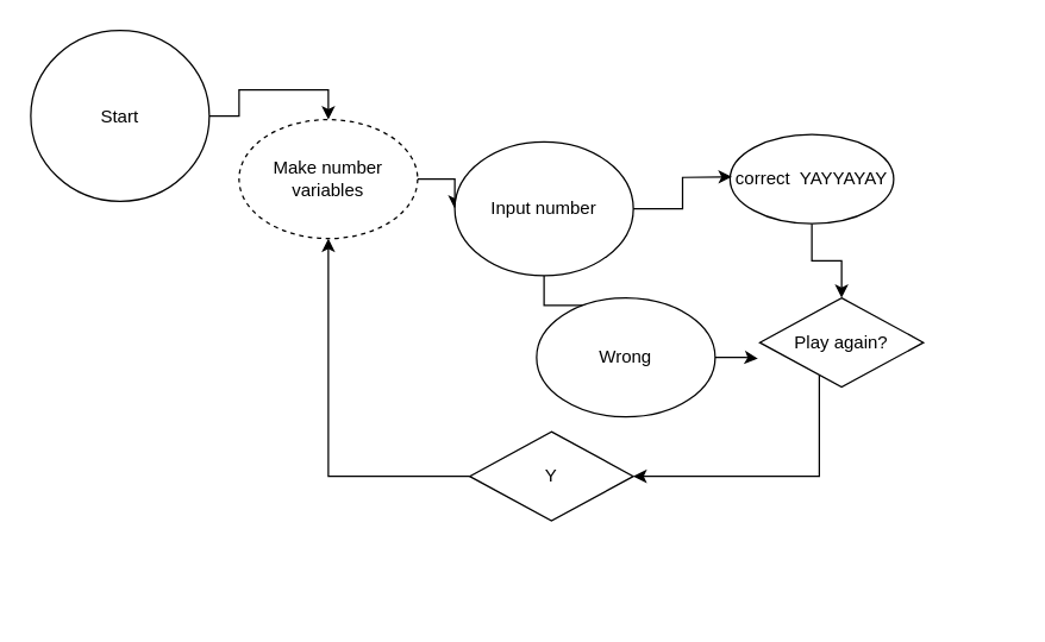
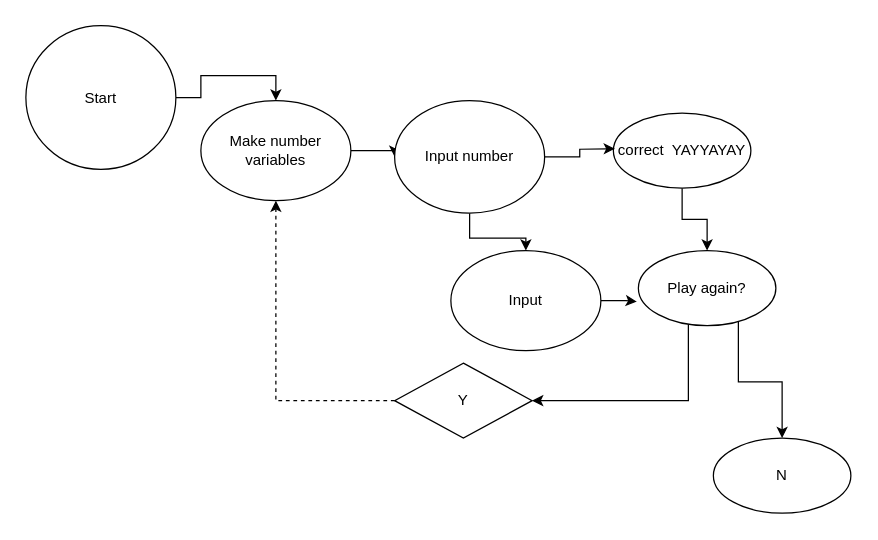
- <mxCell id="5" value="Make number variables" style="ellipse;whiteSpace=wrap;html=1;dashed=1;" vertex="1" parent="1"><mxGeometry x="160" y="80" width="120" height="80" as="geometry" /></mxCell>
+ <mxCell id="5" value="Make number variables" style="ellipse;whiteSpace=wrap;html=1;" vertex="1" parent="1"><mxGeometry x="160" y="80" width="120" height="80" as="geometry" /></mxCell>
- <mxCell id="7" value="Input number" style="ellipse;whiteSpace=wrap;html=1;" vertex="1" parent="1"><mxGeometry x="305" y="95" width="120" height="90" as="geometry" /></mxCell>
+ <mxCell id="7" value="Input number" style="ellipse;whiteSpace=wrap;html=1;" vertex="1" parent="1"><mxGeometry x="315" y="80" width="120" height="90" as="geometry" /></mxCell>
- <mxCell id="15" value="Play again?" style="rhombus;whiteSpace=wrap;html=1;" vertex="1" parent="1"><mxGeometry x="510" y="200" width="110" height="60" as="geometry" /></mxCell>
+ <mxCell id="15" value="Play again?" style="ellipse;whiteSpace=wrap;html=1;" vertex="1" parent="1"><mxGeometry x="510" y="200" width="110" height="60" as="geometry" /></mxCell>
- <mxCell id="11" value="Wrong" style="ellipse;whiteSpace=wrap;html=1;" vertex="1" parent="1"><mxGeometry x="360" y="200" width="120" height="80" as="geometry" /></mxCell>
+ <mxCell id="11" value="Input" style="ellipse;whiteSpace=wrap;html=1;" vertex="1" parent="1"><mxGeometry x="360" y="200" width="120" height="80" as="geometry" /></mxCell>
- <mxCell id="17" style="edgeStyle=orthogonalEdgeStyle;rounded=0;orthogonalLoop=1;jettySize=auto;html=1;entryX=0.5;entryY=1;entryDx=0;entryDy=0;" edge="1" parent="1" source="18" target="5"><mxGeometry relative="1" as="geometry" /></mxCell>
+ <mxCell id="17" style="edgeStyle=orthogonalEdgeStyle;rounded=0;orthogonalLoop=1;jettySize=auto;html=1;entryX=0.5;entryY=1;entryDx=0;entryDy=0;dashed=1;" edge="1" parent="1" source="18" target="5"><mxGeometry relative="1" as="geometry" /></mxCell>
+ <mxCell id="13" style="edgeStyle=orthogonalEdgeStyle;rounded=0;orthogonalLoop=1;jettySize=auto;html=1;entryX=0.5;entryY=0;entryDx=0;entryDy=0;" edge="1" parent="1" source="15" target="16"><mxGeometry relative="1" as="geometry"><Array as="points"><mxPoint x="590" y="305" /><mxPoint x="625" y="305" /></Array></mxGeometry></mxCell>
+ <mxCell id="16" value="N" style="ellipse;whiteSpace=wrap;html=1;" vertex="1" parent="1"><mxGeometry x="570" y="350" width="110" height="60" as="geometry" /></mxCell>
